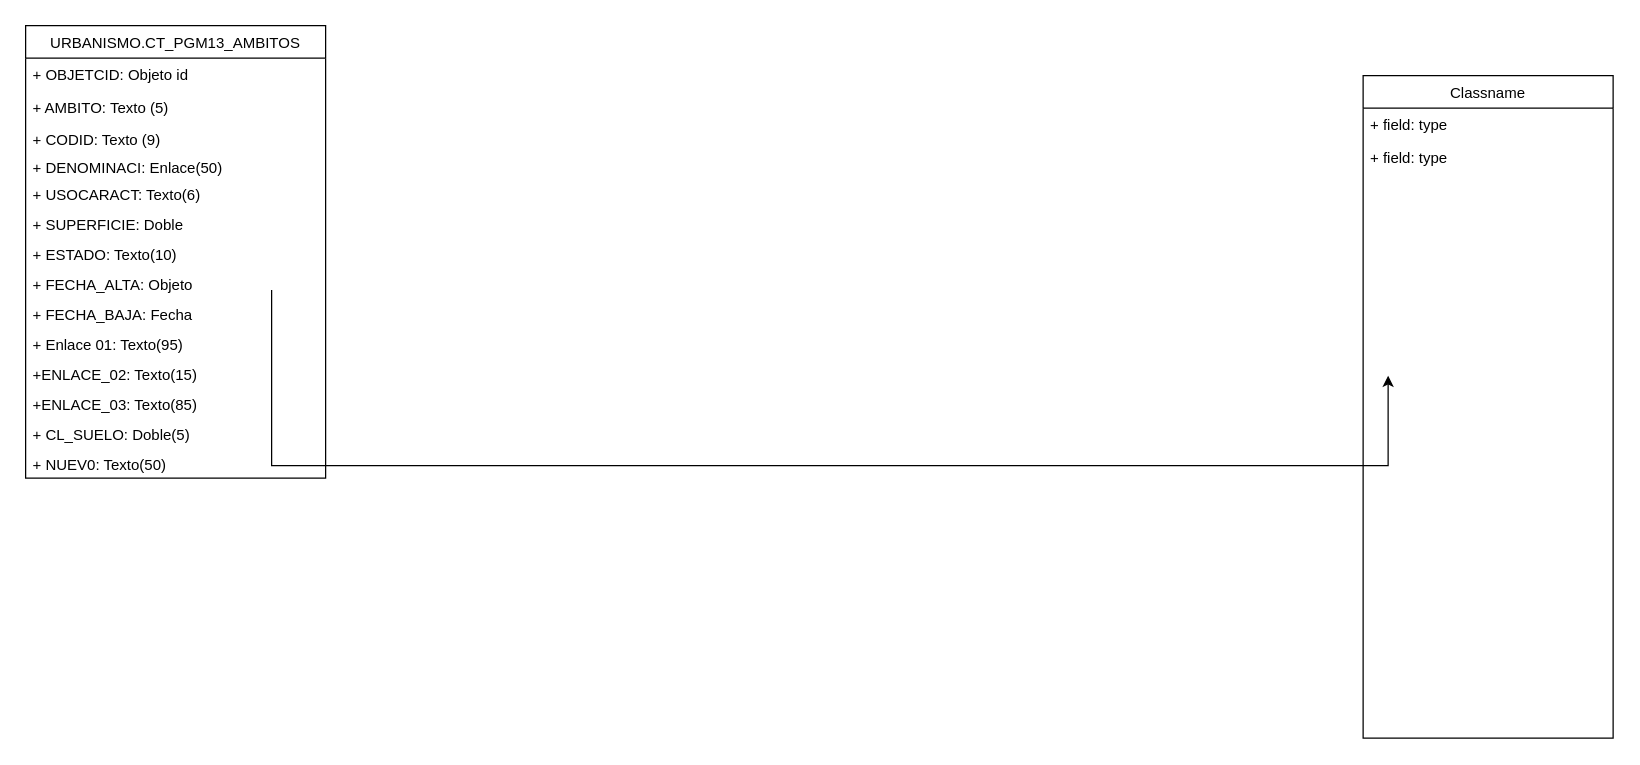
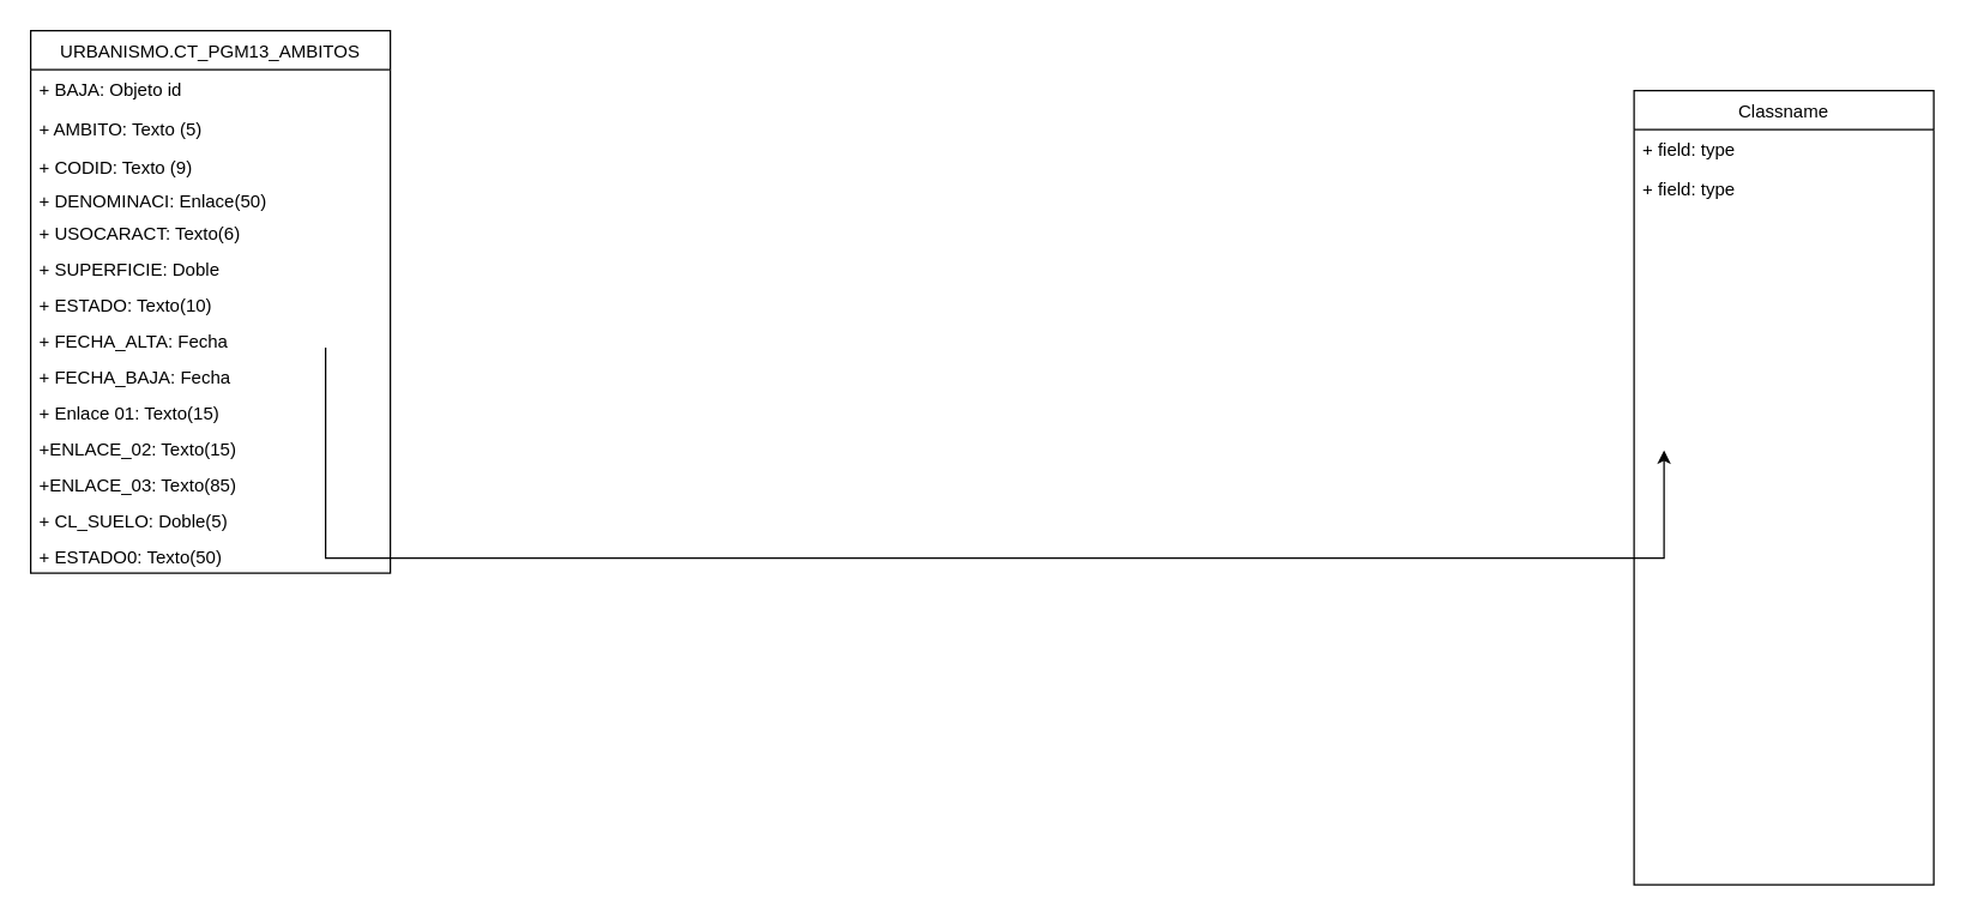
- <mxCell id="7" value="+ OBJETCID: Objeto id" style="text;strokeColor=none;fillColor=none;align=left;verticalAlign=top;spacingLeft=4;spacingRight=4;overflow=hidden;rotatable=0;points=[[0,0.5],[1,0.5]];portConstraint=eastwest;" vertex="1" parent="6"><mxGeometry y="26" width="240" height="26" as="geometry" /></mxCell>
+ <mxCell id="7" value="+ BAJA: Objeto id" style="text;strokeColor=none;fillColor=none;align=left;verticalAlign=top;spacingLeft=4;spacingRight=4;overflow=hidden;rotatable=0;points=[[0,0.5],[1,0.5]];portConstraint=eastwest;" vertex="1" parent="6"><mxGeometry y="26" width="240" height="26" as="geometry" /></mxCell>
- <mxCell id="14" value="+ FECHA_ALTA: Objeto&#10;&#10;" style="text;strokeColor=none;fillColor=none;align=left;verticalAlign=top;spacingLeft=4;spacingRight=4;overflow=hidden;rotatable=0;points=[[0,0.5],[1,0.5]];portConstraint=eastwest;" vertex="1" parent="6"><mxGeometry y="194" width="240" height="24" as="geometry" /></mxCell>
+ <mxCell id="14" value="+ FECHA_ALTA: Fecha&#10;&#10;" style="text;strokeColor=none;fillColor=none;align=left;verticalAlign=top;spacingLeft=4;spacingRight=4;overflow=hidden;rotatable=0;points=[[0,0.5],[1,0.5]];portConstraint=eastwest;" vertex="1" parent="6"><mxGeometry y="194" width="240" height="24" as="geometry" /></mxCell>
- <mxCell id="16" value="+ Enlace 01: Texto(95)" style="text;strokeColor=none;fillColor=none;align=left;verticalAlign=top;spacingLeft=4;spacingRight=4;overflow=hidden;rotatable=0;points=[[0,0.5],[1,0.5]];portConstraint=eastwest;" vertex="1" parent="6"><mxGeometry y="242" width="240" height="24" as="geometry" /></mxCell>
+ <mxCell id="16" value="+ Enlace 01: Texto(15)" style="text;strokeColor=none;fillColor=none;align=left;verticalAlign=top;spacingLeft=4;spacingRight=4;overflow=hidden;rotatable=0;points=[[0,0.5],[1,0.5]];portConstraint=eastwest;" vertex="1" parent="6"><mxGeometry y="242" width="240" height="24" as="geometry" /></mxCell>
- <mxCell id="20" value="+ NUEV0: Texto(50)&#10;" style="text;strokeColor=none;fillColor=none;align=left;verticalAlign=top;spacingLeft=4;spacingRight=4;overflow=hidden;rotatable=0;points=[[0,0.5],[1,0.5]];portConstraint=eastwest;" vertex="1" parent="6"><mxGeometry y="338" width="240" height="24" as="geometry" /></mxCell>
+ <mxCell id="20" value="+ ESTADO0: Texto(50)&#10;" style="text;strokeColor=none;fillColor=none;align=left;verticalAlign=top;spacingLeft=4;spacingRight=4;overflow=hidden;rotatable=0;points=[[0,0.5],[1,0.5]];portConstraint=eastwest;" vertex="1" parent="6"><mxGeometry y="338" width="240" height="24" as="geometry" /></mxCell>
